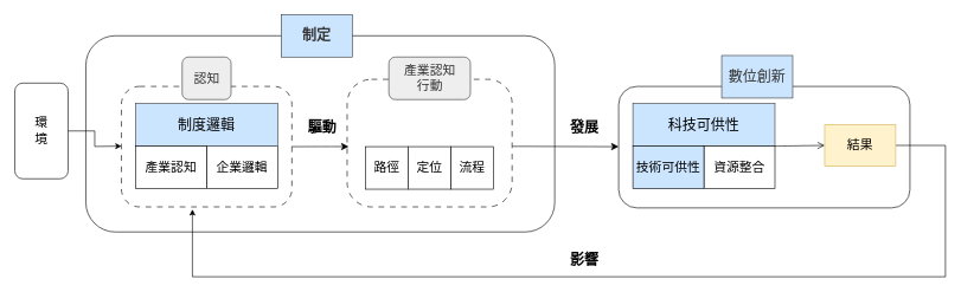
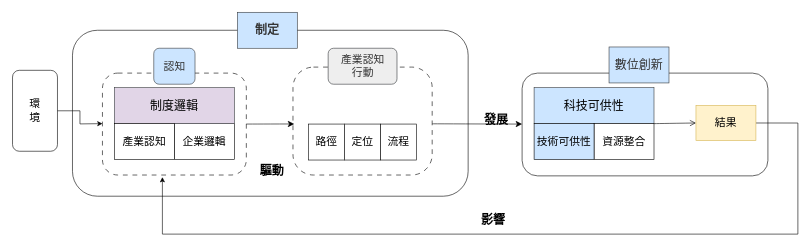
- <mxCell id="15" value="&lt;font color=&quot;#333333&quot;&gt;&lt;span&gt;認知&lt;/span&gt;&lt;/font&gt;" style="rounded=1;whiteSpace=wrap;html=1;strokeColor=#36393d;fillColor=#eeeeee;fontFamily=標楷體;fontSize=18;fontStyle=0" parent="1" vertex="1"><mxGeometry x="255.582" y="80" width="68.83" height="60" as="geometry" /></mxCell>
+ <mxCell id="15" value="&lt;font color=&quot;#333333&quot;&gt;&lt;span&gt;認知&lt;/span&gt;&lt;/font&gt;" style="rounded=1;whiteSpace=wrap;html=1;strokeColor=#36393d;fillColor=#cce5ff;fontFamily=標楷體;fontSize=18;fontStyle=0;" parent="1" vertex="1"><mxGeometry x="255.582" y="80" width="68.83" height="60" as="geometry" /></mxCell>
- <mxCell id="19" value="&lt;span&gt;&lt;font style=&quot;font-size: 20px;&quot;&gt;制度邏輯&lt;/font&gt;&lt;/span&gt;" style="rounded=0;whiteSpace=wrap;html=1;fontSize=18;fontFamily=標楷體;movable=1;resizable=1;rotatable=1;deletable=1;editable=1;locked=0;connectable=1;fillColor=#cce5ff;strokeColor=#36393d;fontStyle=0;align=center;verticalAlign=middle;" parent="18" vertex="1"><mxGeometry width="200" height="60" as="geometry" /></mxCell>
+ <mxCell id="19" value="&lt;span&gt;&lt;font style=&quot;font-size: 20px;&quot;&gt;制度邏輯&lt;/font&gt;&lt;/span&gt;" style="rounded=0;whiteSpace=wrap;html=1;fontSize=18;fontFamily=標楷體;movable=1;resizable=1;rotatable=1;deletable=1;editable=1;locked=0;connectable=1;fillColor=#e1d5e7;strokeColor=#36393d;fontStyle=0;align=center;verticalAlign=middle;" parent="18" vertex="1"><mxGeometry width="200" height="60" as="geometry" /></mxCell>
- <mxCell id="6" value="&lt;font style=&quot;font-size: 20px;&quot; face=&quot;標楷體&quot;&gt;&lt;b style=&quot;&quot;&gt;驅&lt;/b&gt;&lt;/font&gt;&lt;b style=&quot;font-size: 20px; font-family: 標楷體; background-color: transparent; color: light-dark(rgb(0, 0, 0), rgb(255, 255, 255));&quot;&gt;動&lt;/b&gt;" style="text;html=1;align=center;verticalAlign=middle;whiteSpace=wrap;rounded=0;fontFamily=Helvetica;fontSize=12;fontColor=default;" parent="1" vertex="1"><mxGeometry x="425.623" y="163.995" width="54.375" height="30" as="geometry" /></mxCell>
+ <mxCell id="6" value="&lt;font style=&quot;font-size: 20px;&quot; face=&quot;標楷體&quot;&gt;&lt;b style=&quot;&quot;&gt;驅&lt;/b&gt;&lt;/font&gt;&lt;b style=&quot;font-size: 20px; font-family: 標楷體; background-color: transparent; color: light-dark(rgb(0, 0, 0), rgb(255, 255, 255));&quot;&gt;動&lt;/b&gt;" style="text;html=1;align=center;verticalAlign=middle;whiteSpace=wrap;rounded=0;fontFamily=Helvetica;fontSize=12;fontColor=default;" parent="1" vertex="1"><mxGeometry x="425.623" y="268.995" width="54.375" height="30" as="geometry" /></mxCell>
- <mxCell id="7" value="&lt;font style=&quot;font-size: 20px;&quot; face=&quot;標楷體&quot;&gt;&lt;b style=&quot;&quot;&gt;發&lt;/b&gt;&lt;/font&gt;&lt;b style=&quot;font-size: 20px; font-family: 標楷體; background-color: transparent; color: light-dark(rgb(0, 0, 0), rgb(255, 255, 255));&quot;&gt;展&lt;/b&gt;" style="text;html=1;align=center;verticalAlign=middle;whiteSpace=wrap;rounded=0;" parent="1" vertex="1"><mxGeometry x="795.003" y="163.995" width="54.375" height="30" as="geometry" /></mxCell>
+ <mxCell id="7" value="&lt;font style=&quot;font-size: 20px;&quot; face=&quot;標楷體&quot;&gt;&lt;b style=&quot;&quot;&gt;發&lt;/b&gt;&lt;/font&gt;&lt;b style=&quot;font-size: 20px; font-family: 標楷體; background-color: transparent; color: light-dark(rgb(0, 0, 0), rgb(255, 255, 255));&quot;&gt;展&lt;/b&gt;" style="text;html=1;align=center;verticalAlign=middle;whiteSpace=wrap;rounded=0;" parent="1" vertex="1"><mxGeometry x="800.003" y="183.995" width="54.375" height="30" as="geometry" /></mxCell>
